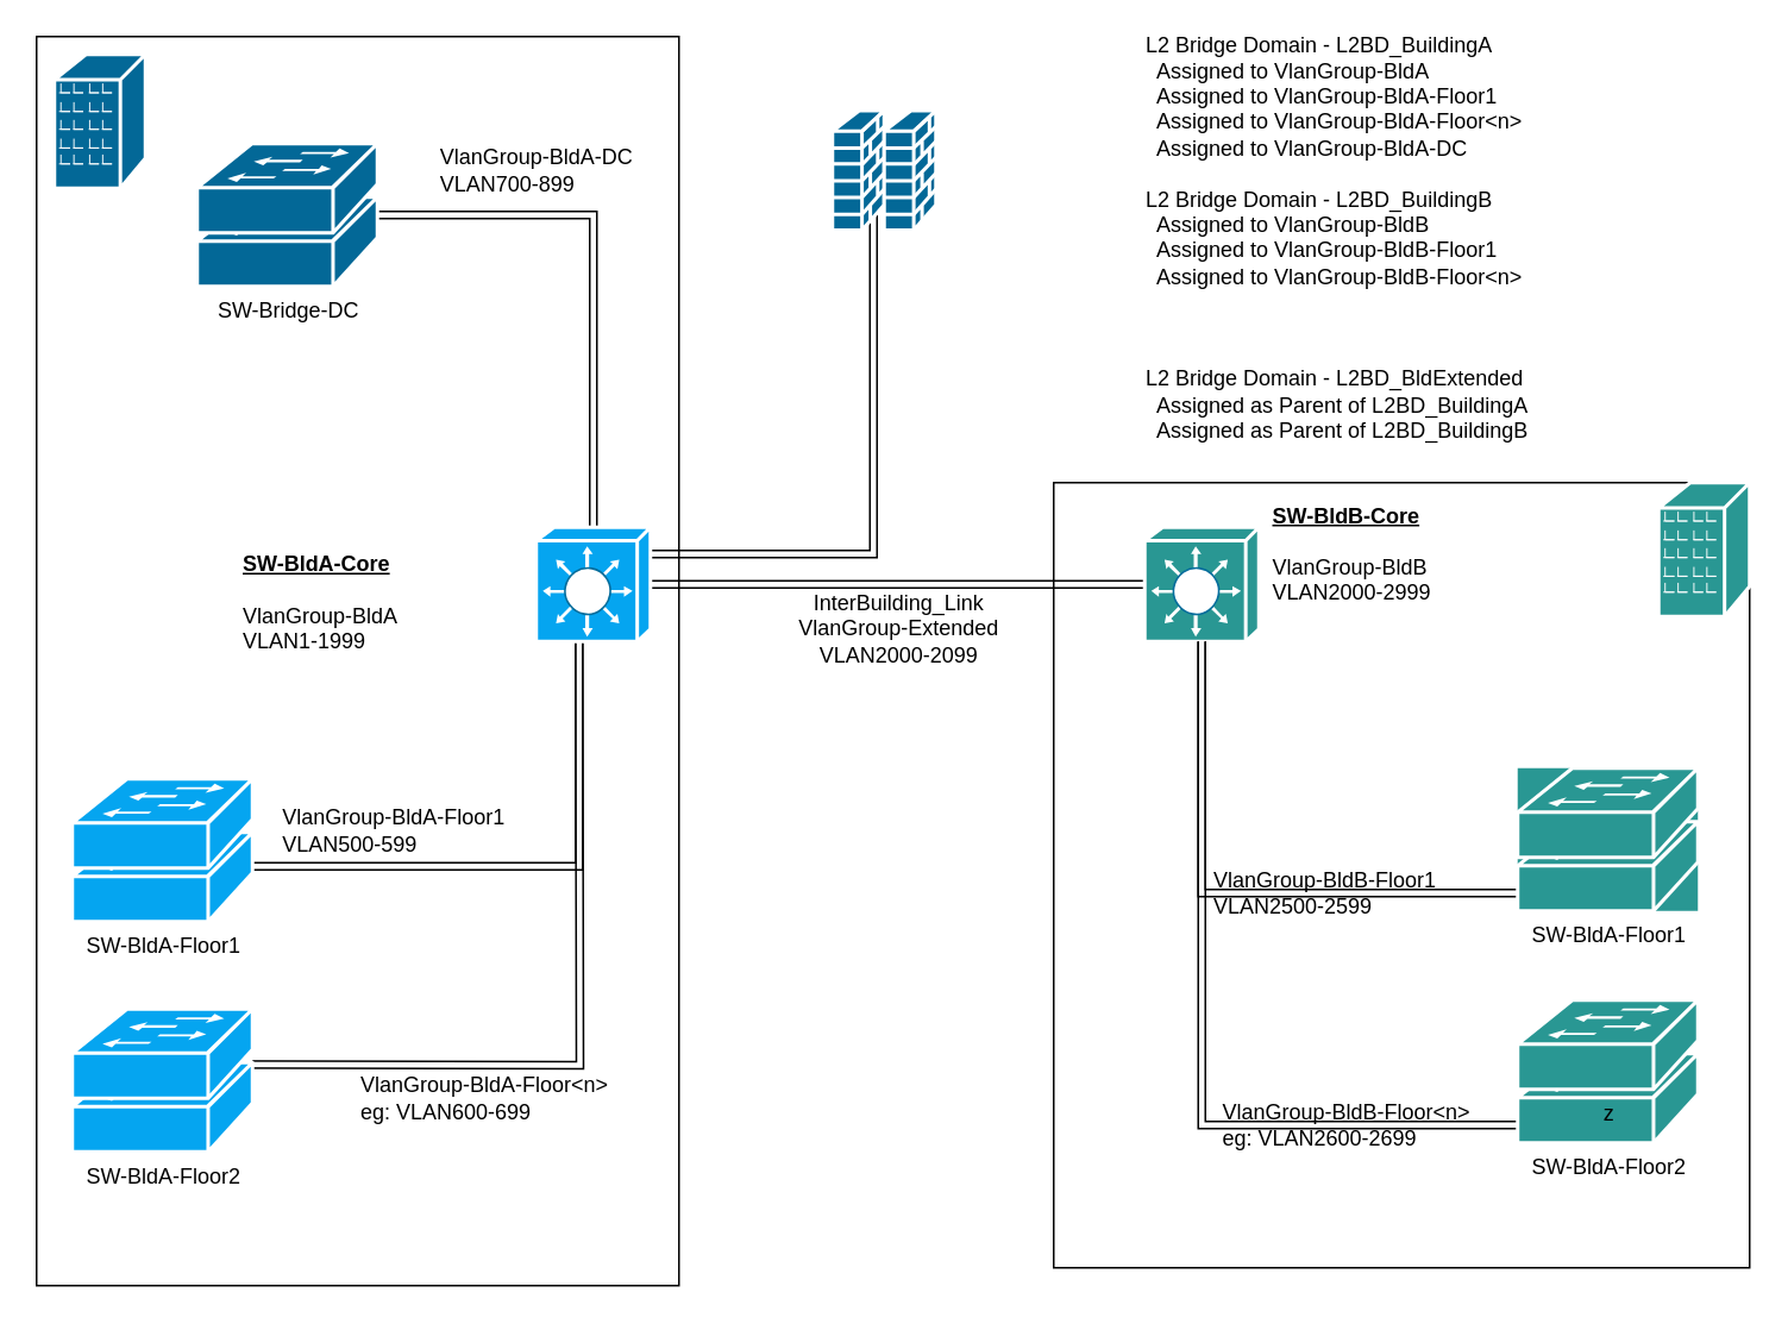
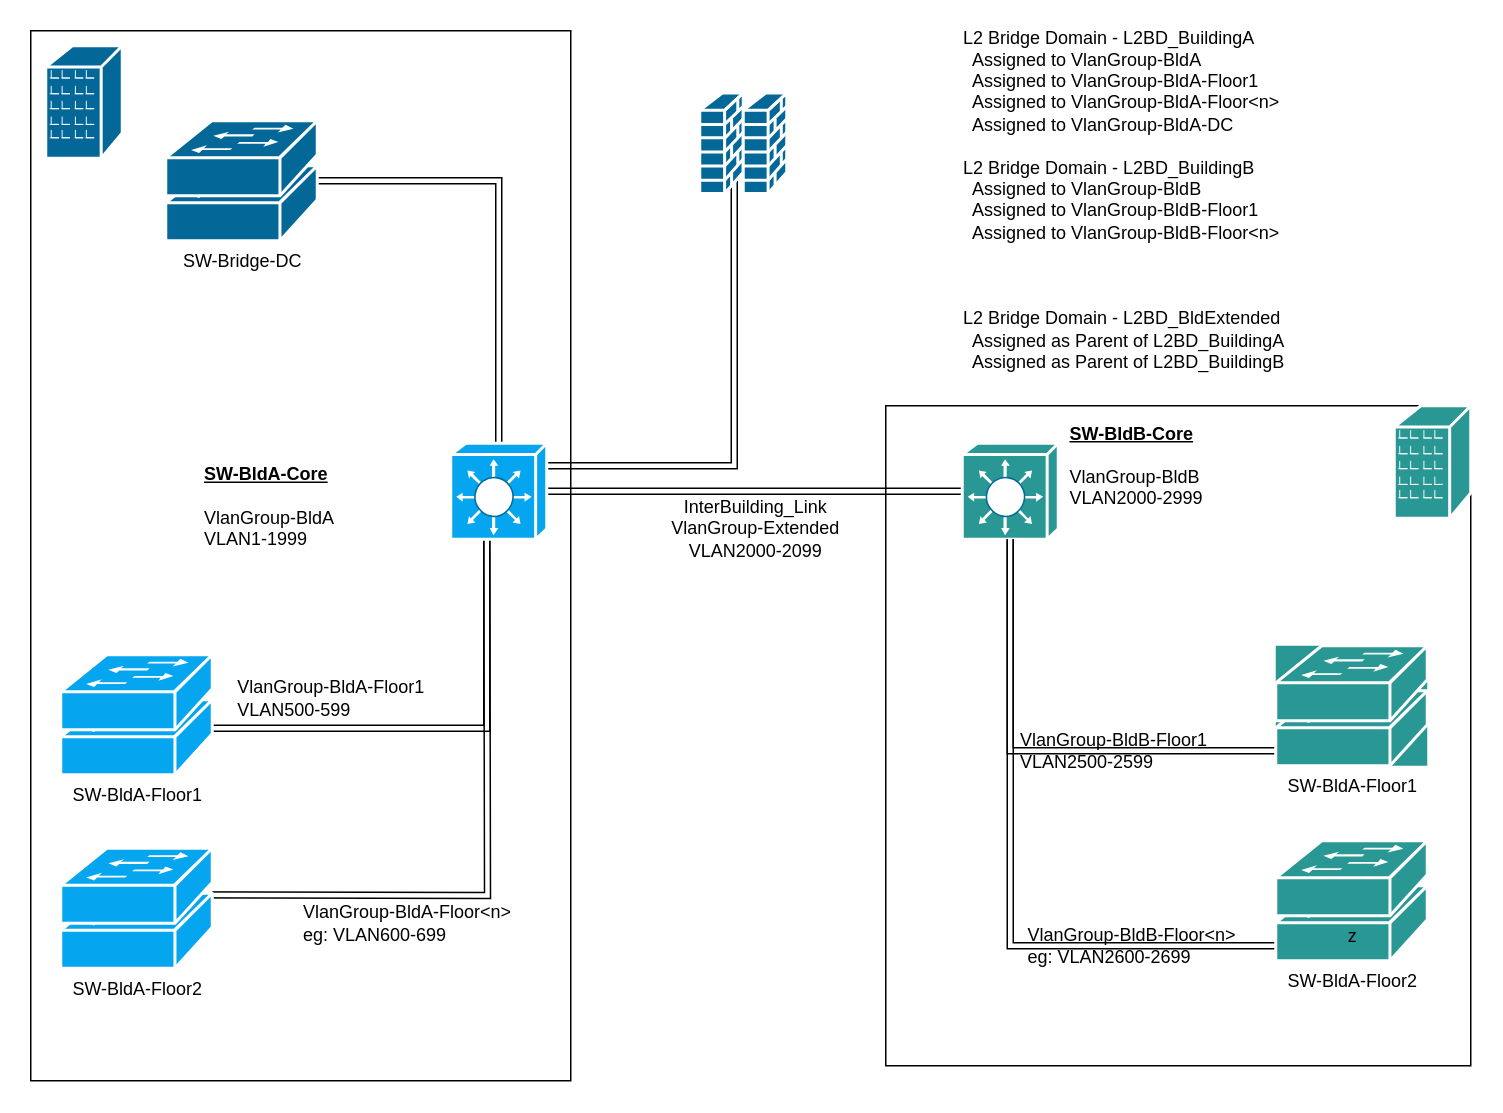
- <mxCell id="31" value="&lt;div&gt;VlanGroup-BldA-DC&lt;/div&gt;&lt;div align=&quot;left&quot;&gt;VLAN700-899&lt;br&gt;&lt;/div&gt;" style="text;html=1;align=center;verticalAlign=middle;resizable=0;points=[];autosize=1;strokeColor=none;fillColor=none;" vertex="1" parent="1"><mxGeometry x="240" y="80" width="120" height="30" as="geometry" /></mxCell>
